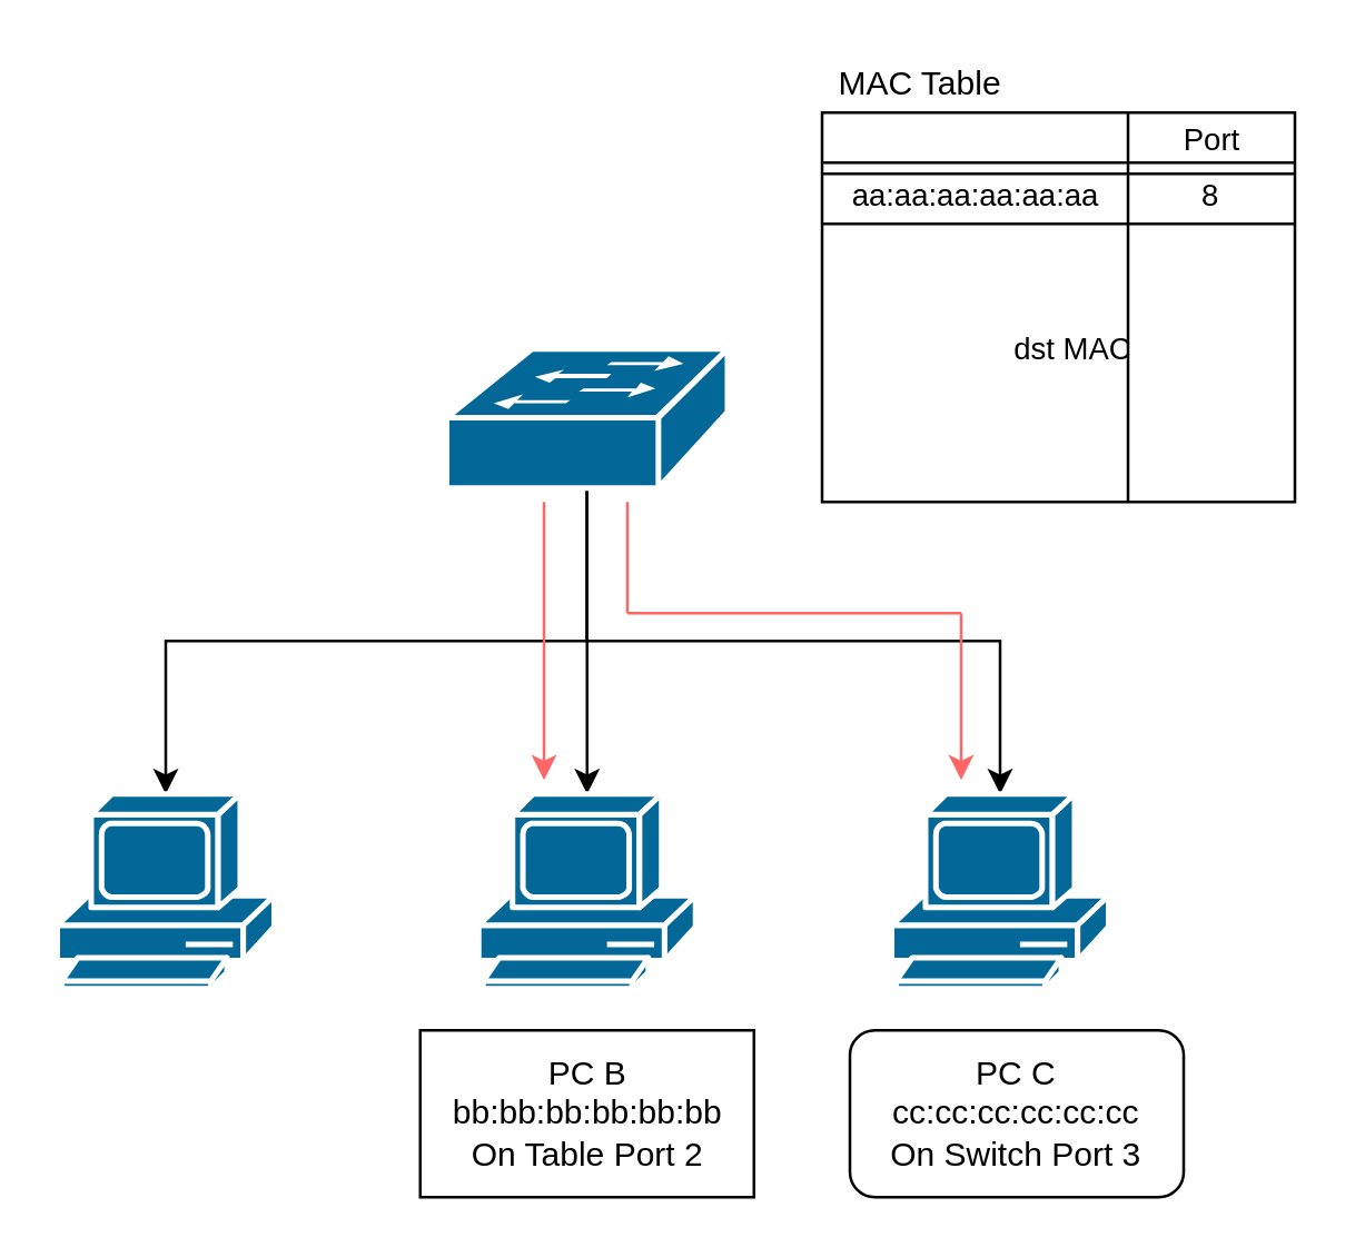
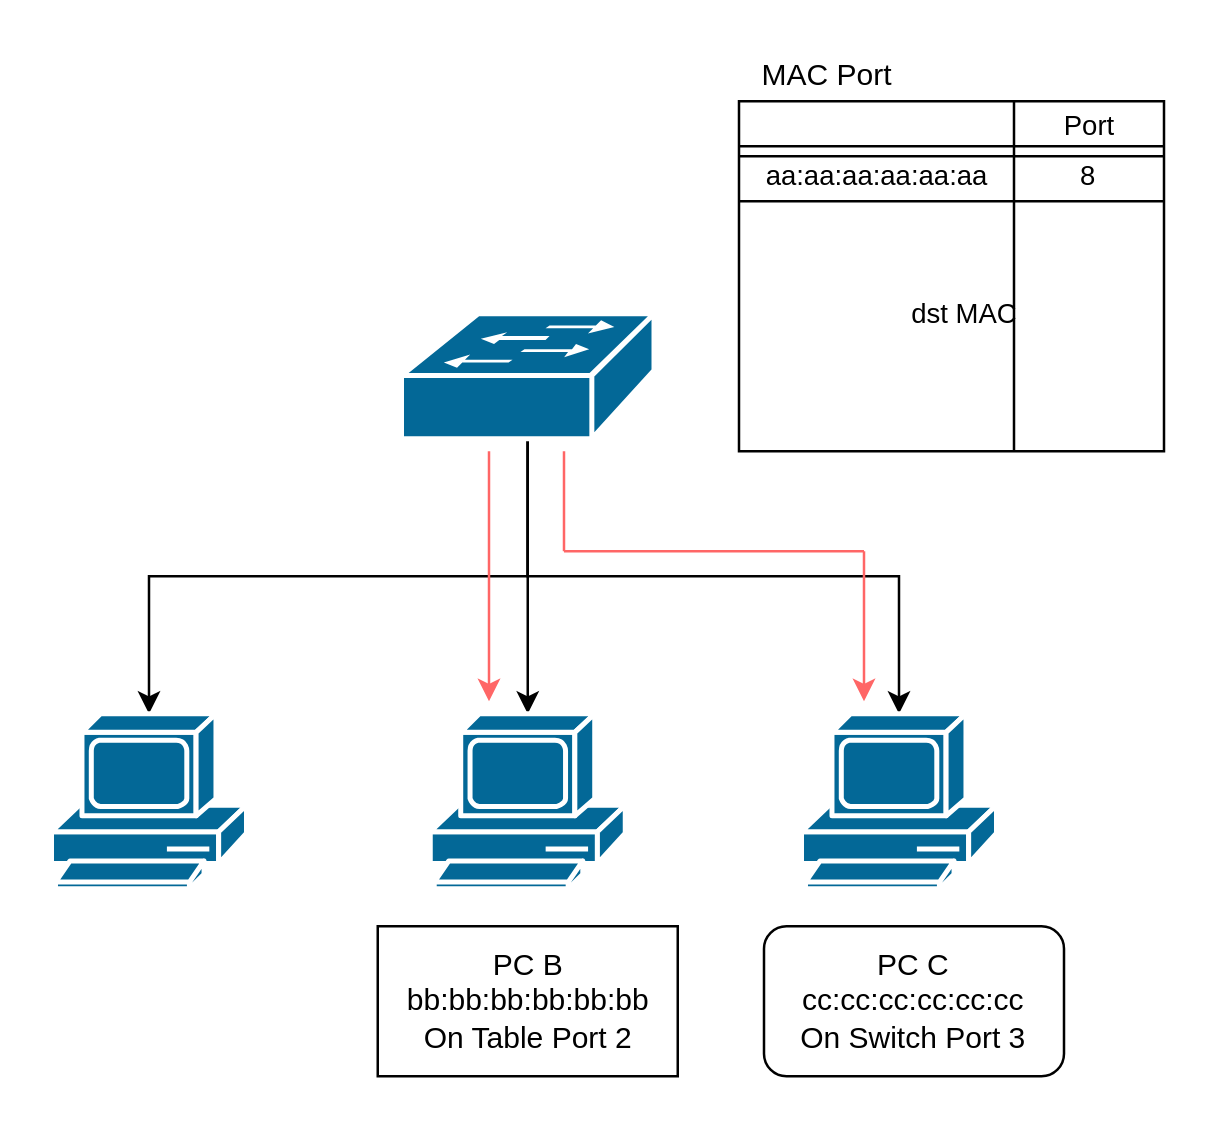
- <mxCell id="12" value="MAC Table" style="text;html=1;align=center;verticalAlign=middle;resizable=0;points=[];autosize=1;strokeColor=none;fillColor=none;" parent="1" vertex="1"><mxGeometry x="295" y="20" width="70" height="20" as="geometry" /></mxCell>
+ <mxCell id="12" value="MAC Port" style="text;html=1;align=center;verticalAlign=middle;resizable=0;points=[];autosize=1;strokeColor=none;fillColor=none;" parent="1" vertex="1"><mxGeometry x="295" y="20" width="70" height="20" as="geometry" /></mxCell>
